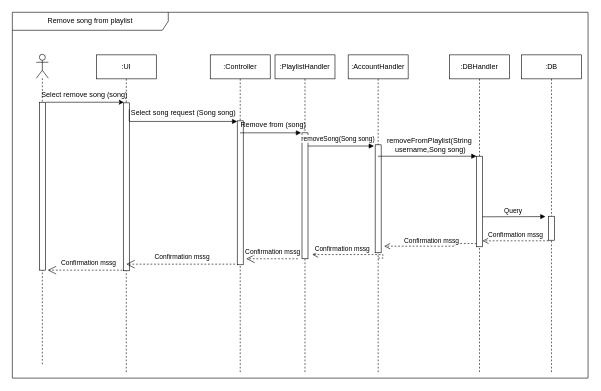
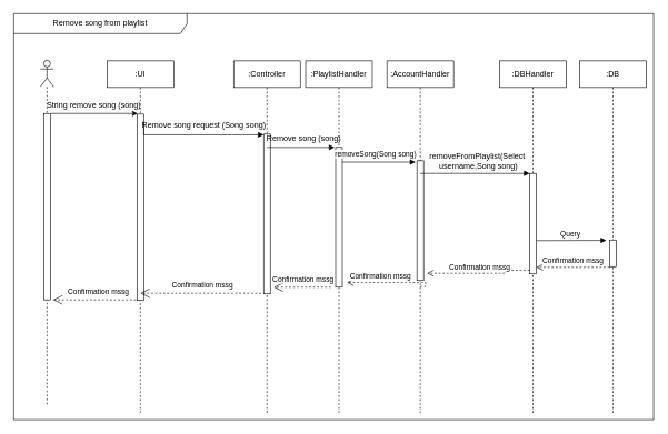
- <mxCell id="15" value="Select remove song (song)" style="text;html=1;align=center;verticalAlign=middle;resizable=0;points=[];autosize=1;strokeColor=none;fillColor=none;" vertex="1" parent="1"><mxGeometry x="55" y="142" width="170" height="30" as="geometry" /></mxCell>
+ <mxCell id="15" value="String remove song (song)" style="text;html=1;align=center;verticalAlign=middle;resizable=0;points=[];autosize=1;strokeColor=none;fillColor=none;" vertex="1" parent="1"><mxGeometry x="55" y="142" width="170" height="30" as="geometry" /></mxCell>
- <mxCell id="29" value="Select song request (Song song)" style="text;html=1;align=center;verticalAlign=middle;resizable=0;points=[];autosize=1;strokeColor=none;fillColor=none;" vertex="1" parent="1"><mxGeometry x="200" y="172" width="210" height="30" as="geometry" /></mxCell>
+ <mxCell id="29" value="Remove song request (Song song)" style="text;html=1;align=center;verticalAlign=middle;resizable=0;points=[];autosize=1;strokeColor=none;fillColor=none;" vertex="1" parent="1"><mxGeometry x="200" y="172" width="210" height="30" as="geometry" /></mxCell>
- <mxCell id="27" value="Remove from (song)" style="text;html=1;align=center;verticalAlign=middle;resizable=0;points=[];autosize=1;strokeColor=none;fillColor=none;" vertex="1" parent="1"><mxGeometry x="390" y="192" width="130" height="30" as="geometry" /></mxCell>
+ <mxCell id="27" value="Remove song (song)" style="text;html=1;align=center;verticalAlign=middle;resizable=0;points=[];autosize=1;strokeColor=none;fillColor=none;" vertex="1" parent="1"><mxGeometry x="390" y="192" width="130" height="30" as="geometry" /></mxCell>
- <mxCell id="32" value="removeFromPlaylist(String&amp;nbsp;&lt;div&gt;username,&lt;span style=&quot;background-color: initial;&quot;&gt;Song song)&lt;/span&gt;&lt;/div&gt;" style="text;html=1;align=center;verticalAlign=middle;resizable=0;points=[];autosize=1;strokeColor=none;fillColor=none;" vertex="1" parent="1"><mxGeometry x="632" y="221" width="170" height="40" as="geometry" /></mxCell>
+ <mxCell id="32" value="removeFromPlaylist(Select&amp;nbsp;&lt;div&gt;username,&lt;span style=&quot;background-color: initial;&quot;&gt;Song song)&lt;/span&gt;&lt;/div&gt;" style="text;html=1;align=center;verticalAlign=middle;resizable=0;points=[];autosize=1;strokeColor=none;fillColor=none;" vertex="1" parent="1"><mxGeometry x="632" y="221" width="170" height="40" as="geometry" /></mxCell>
